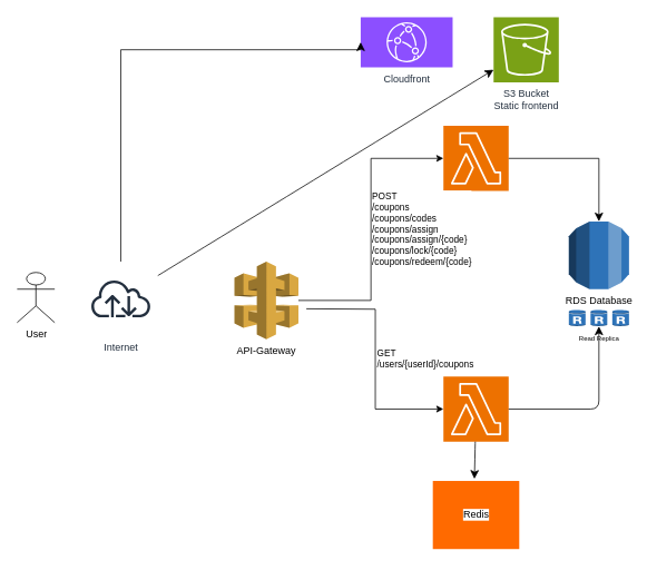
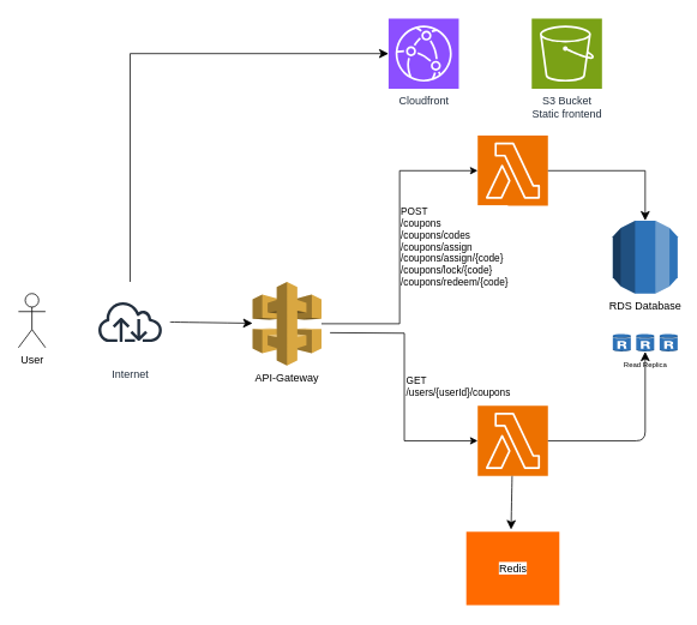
- <mxCell id="4" value="Cloudfront" style="sketch=0;points=[[0,0,0],[0.25,0,0],[0.5,0,0],[0.75,0,0],[1,0,0],[0,1,0],[0.25,1,0],[0.5,1,0],[0.75,1,0],[1,1,0],[0,0.25,0],[0,0.5,0],[0,0.75,0],[1,0.25,0],[1,0.5,0],[1,0.75,0]];outlineConnect=0;fontColor=#232F3E;fillColor=#8C4FFF;strokeColor=#ffffff;dashed=0;verticalLabelPosition=bottom;verticalAlign=top;align=center;html=1;fontSize=12;fontStyle=0;aspect=fixed;shape=mxgraph.aws4.resourceIcon;resIcon=mxgraph.aws4.cloudfront;" parent="1" vertex="1"><mxGeometry x="431" y="20" width="110" height="60" as="geometry" /></mxCell>
+ <mxCell id="4" value="Cloudfront" style="sketch=0;points=[[0,0,0],[0.25,0,0],[0.5,0,0],[0.75,0,0],[1,0,0],[0,1,0],[0.25,1,0],[0.5,1,0],[0.75,1,0],[1,1,0],[0,0.25,0],[0,0.5,0],[0,0.75,0],[1,0.25,0],[1,0.5,0],[1,0.75,0]];outlineConnect=0;fontColor=#232F3E;fillColor=#8C4FFF;strokeColor=#ffffff;dashed=0;verticalLabelPosition=bottom;verticalAlign=top;align=center;html=1;fontSize=12;fontStyle=0;aspect=fixed;shape=mxgraph.aws4.resourceIcon;resIcon=mxgraph.aws4.cloudfront;" parent="1" vertex="1"><mxGeometry x="431" y="20" width="78" height="78" as="geometry" /></mxCell>
- <mxCell id="5" style="edgeStyle=none;curved=1;rounded=0;orthogonalLoop=1;jettySize=auto;html=1;fontSize=12;startSize=8;endSize=8;" parent="1" source="6" target="7" edge="1"><mxGeometry relative="1" as="geometry" /></mxCell>
+ <mxCell id="5" style="edgeStyle=none;curved=1;rounded=0;orthogonalLoop=1;jettySize=auto;html=1;fontSize=12;startSize=8;endSize=8;" parent="1" source="6" target="3" edge="1"><mxGeometry relative="1" as="geometry" /></mxCell>
- <mxCell id="16" value="RDS Database" style="outlineConnect=0;dashed=0;verticalLabelPosition=bottom;verticalAlign=top;align=center;html=1;shape=mxgraph.aws3.rds;fillColor=#2E73B8;gradientColor=none;" vertex="1" parent="1"><mxGeometry x="680" y="264.5" width="72" height="81" as="geometry" /></mxCell>
+ <mxCell id="16" value="RDS Database" style="outlineConnect=0;dashed=0;verticalLabelPosition=bottom;verticalAlign=top;align=center;html=1;shape=mxgraph.aws3.rds;fillColor=#2E73B8;gradientColor=none;" vertex="1" parent="1"><mxGeometry x="680" y="244.5" width="72" height="81" as="geometry" /></mxCell>
- <mxCell id="2" value="User" style="shape=umlActor;verticalLabelPosition=bottom;verticalAlign=top;html=1;outlineConnect=0;" parent="1" vertex="1"><mxGeometry x="20" y="325.5" width="45" height="60" as="geometry" /></mxCell>
+ <mxCell id="2" value="User" style="shape=umlActor;verticalLabelPosition=bottom;verticalAlign=top;html=1;outlineConnect=0;" parent="1" vertex="1"><mxGeometry x="20" y="325.5" width="30" height="60" as="geometry" /></mxCell>
- <mxCell id="12" value="&lt;span style=&quot;background-color: light-dark(#ffffff, var(--ge-dark-color, #121212));&quot;&gt;Redis&lt;/span&gt;" style="points=[];aspect=fixed;html=1;align=center;shadow=0;dashed=0;fillColor=#FF6A00;strokeColor=none;shape=mxgraph.alibaba_cloud.redis_kvstore;" parent="1" vertex="1"><mxGeometry x="517.31" y="575" width="103.38" height="81.52" as="geometry" /></mxCell>
+ <mxCell id="12" value="&lt;span style=&quot;background-color: light-dark(#ffffff, var(--ge-dark-color, #121212));&quot;&gt;Redis&lt;/span&gt;" style="points=[];aspect=fixed;html=1;align=center;shadow=0;dashed=0;fillColor=#FF6A00;strokeColor=none;shape=mxgraph.alibaba_cloud.redis_kvstore;" parent="1" vertex="1"><mxGeometry x="517.31" y="590" width="103.38" height="81.52" as="geometry" /></mxCell>
